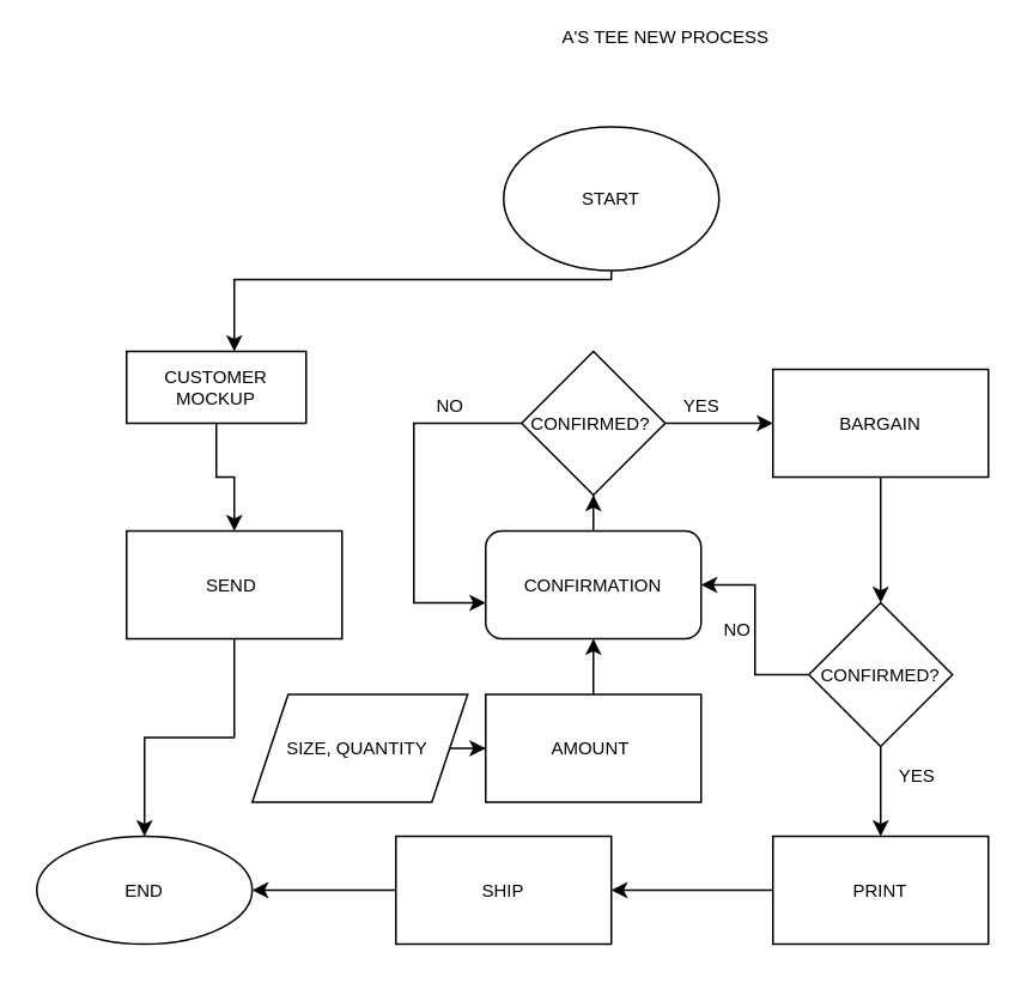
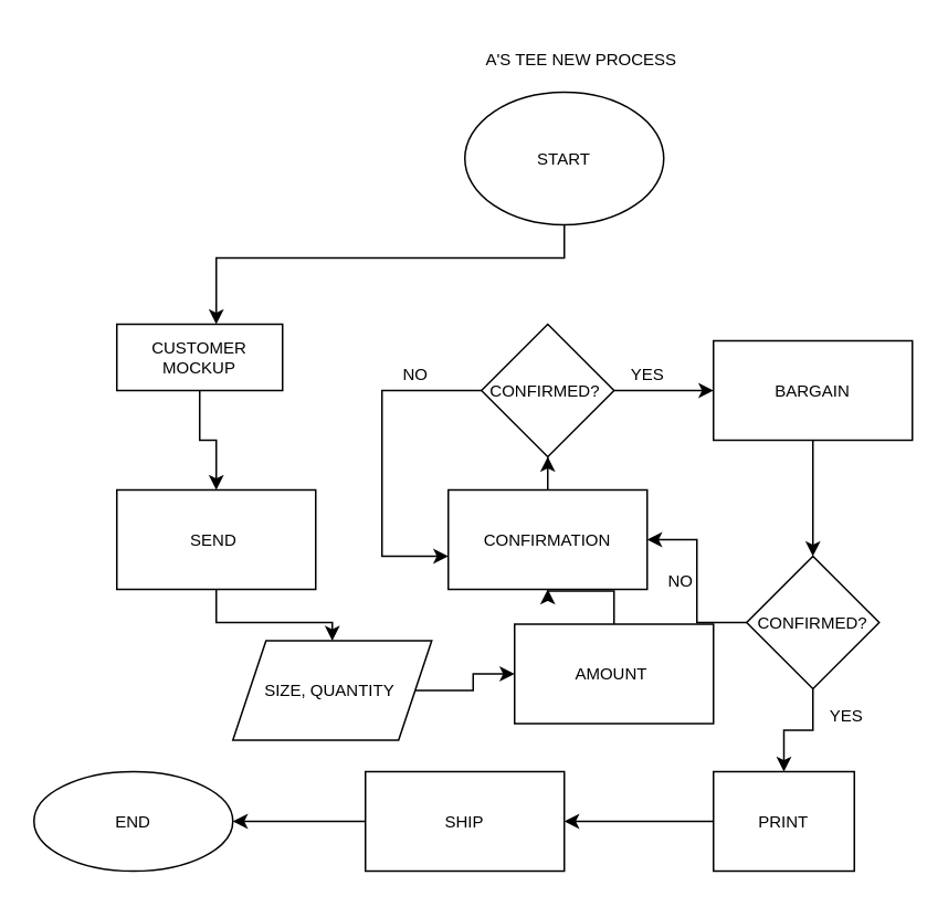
- <mxCell id="2" value="A'S TEE NEW PROCESS" style="text;html=1;align=center;verticalAlign=middle;resizable=0;points=[];autosize=1;strokeColor=none;fillColor=none;fontSize=10;" vertex="1" parent="1"><mxGeometry x="300" y="5" width="140" height="30" as="geometry" /></mxCell>
+ <mxCell id="2" value="A'S TEE NEW PROCESS" style="text;html=1;align=center;verticalAlign=middle;resizable=0;points=[];autosize=1;strokeColor=none;fillColor=none;fontSize=10;" vertex="1" parent="1"><mxGeometry x="280" y="20" width="140" height="30" as="geometry" /></mxCell>
- <mxCell id="4" value="START" style="ellipse;whiteSpace=wrap;html=1;fontSize=10;" vertex="1" parent="1"><mxGeometry x="280" y="70" width="120" height="80" as="geometry" /></mxCell>
+ <mxCell id="4" value="START" style="ellipse;whiteSpace=wrap;html=1;fontSize=10;" vertex="1" parent="1"><mxGeometry x="280" y="55" width="120" height="80" as="geometry" /></mxCell>
- <mxCell id="14" value="CONFIRMATION" style="whiteSpace=wrap;html=1;fontSize=10;rounded=1;" vertex="1" parent="1"><mxGeometry x="270" y="295" width="120" height="60" as="geometry" /></mxCell>
+ <mxCell id="14" value="CONFIRMATION" style="whiteSpace=wrap;html=1;fontSize=10;" vertex="1" parent="1"><mxGeometry x="270" y="295" width="120" height="60" as="geometry" /></mxCell>
- <mxCell id="7" value="" style="edgeStyle=orthogonalEdgeStyle;rounded=0;orthogonalLoop=1;jettySize=auto;html=1;fontSize=10;" edge="1" parent="1" source="8" target="31"><mxGeometry relative="1" as="geometry" /></mxCell>
+ <mxCell id="7" value="" style="edgeStyle=orthogonalEdgeStyle;rounded=0;orthogonalLoop=1;jettySize=auto;html=1;fontSize=10;" edge="1" parent="1" source="8" target="10"><mxGeometry relative="1" as="geometry" /></mxCell>
- <mxCell id="12" value="AMOUNT&amp;nbsp;" style="whiteSpace=wrap;html=1;fontSize=10;" vertex="1" parent="1"><mxGeometry x="270" y="386" width="120" height="60" as="geometry" /></mxCell>
+ <mxCell id="12" value="AMOUNT&amp;nbsp;" style="whiteSpace=wrap;html=1;fontSize=10;" vertex="1" parent="1"><mxGeometry x="310" y="376" width="120" height="60" as="geometry" /></mxCell>
- <mxCell id="24" value="PRINT" style="whiteSpace=wrap;html=1;fontSize=10;" vertex="1" parent="1"><mxGeometry x="430" y="465" width="120" height="60" as="geometry" /></mxCell>
+ <mxCell id="24" value="PRINT" style="whiteSpace=wrap;html=1;fontSize=10;" vertex="1" parent="1"><mxGeometry x="430" y="465" width="85" height="60" as="geometry" /></mxCell>
